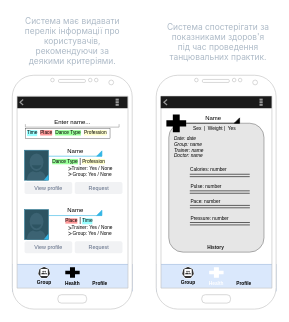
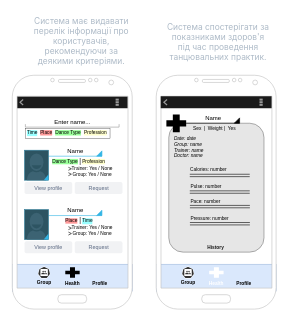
- <mxCell id="16" value="&lt;span style=&quot;color: rgb(173, 186, 199); font-family: -apple-system, BlinkMacSystemFont, &amp;quot;Segoe WPC&amp;quot;, &amp;quot;Segoe UI&amp;quot;, system-ui, Ubuntu, &amp;quot;Droid Sans&amp;quot;, sans-serif; font-size: 14px; font-style: normal; font-variant-ligatures: normal; font-variant-caps: normal; font-weight: 400; letter-spacing: normal; orphans: 2; text-indent: 0px; text-transform: none; widows: 2; word-spacing: 0px; -webkit-text-stroke-width: 0px; text-decoration-thickness: initial; text-decoration-style: initial; text-decoration-color: initial; float: none; display: inline !important;&quot;&gt;Система має видавати перелік інформації про користувачів, рекомендуючи за деякими критеріями.&lt;/span&gt;" style="text;whiteSpace=wrap;html=1;align=center;" vertex="1" parent="1"><mxGeometry x="33.75" y="20" width="172.5" height="80" as="geometry" /></mxCell>
+ <mxCell id="16" value="&lt;span style=&quot;color: rgb(173, 186, 199); font-family: -apple-system, BlinkMacSystemFont, &amp;quot;Segoe WPC&amp;quot;, &amp;quot;Segoe UI&amp;quot;, system-ui, Ubuntu, &amp;quot;Droid Sans&amp;quot;, sans-serif; font-size: 14px; font-style: normal; font-variant-ligatures: normal; font-variant-caps: normal; font-weight: 400; letter-spacing: normal; orphans: 2; text-indent: 0px; text-transform: none; widows: 2; word-spacing: 0px; -webkit-text-stroke-width: 0px; text-decoration-thickness: initial; text-decoration-style: initial; text-decoration-color: initial; float: none; display: inline !important;&quot;&gt;Система має видавати перелік інформації про користувачів, рекомендуючи за деякими критеріями.&lt;/span&gt;" style="text;whiteSpace=wrap;html=1;align=center;" vertex="1" parent="1"><mxGeometry x="48.75" y="20" width="172.5" height="80" as="geometry" /></mxCell>
